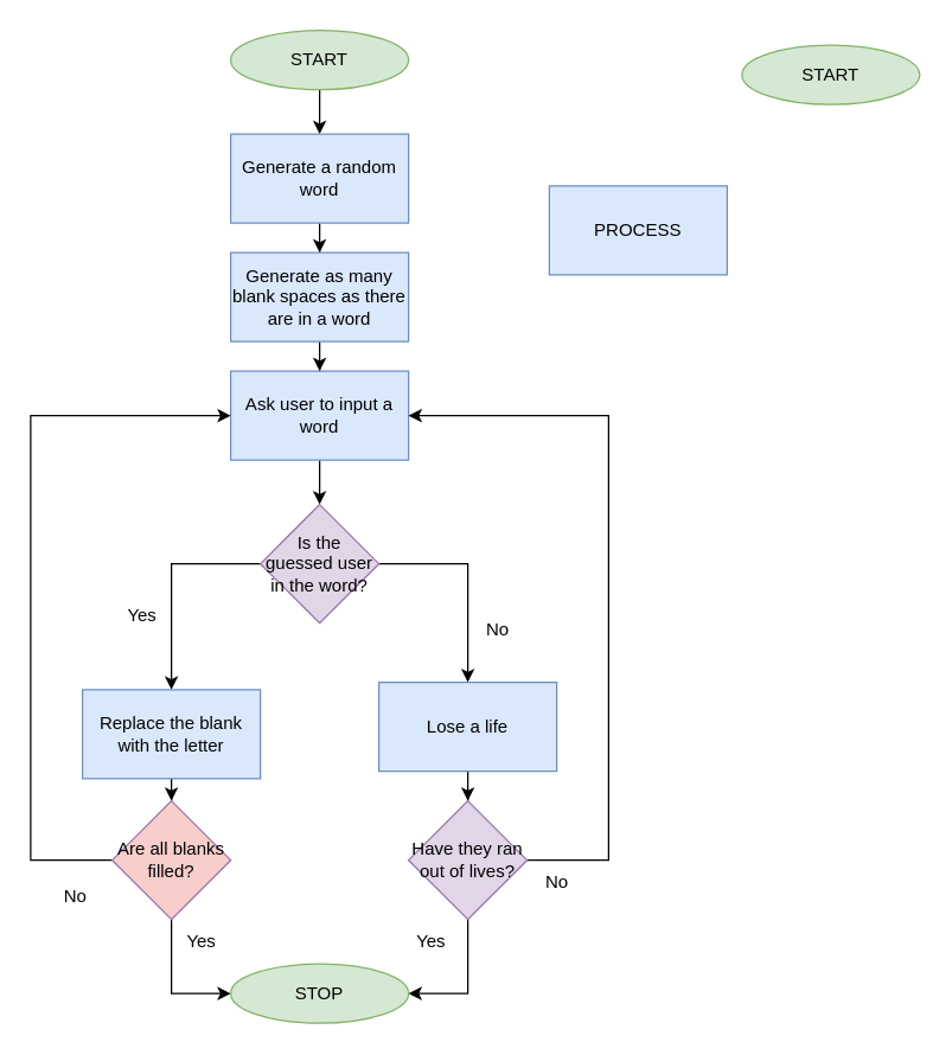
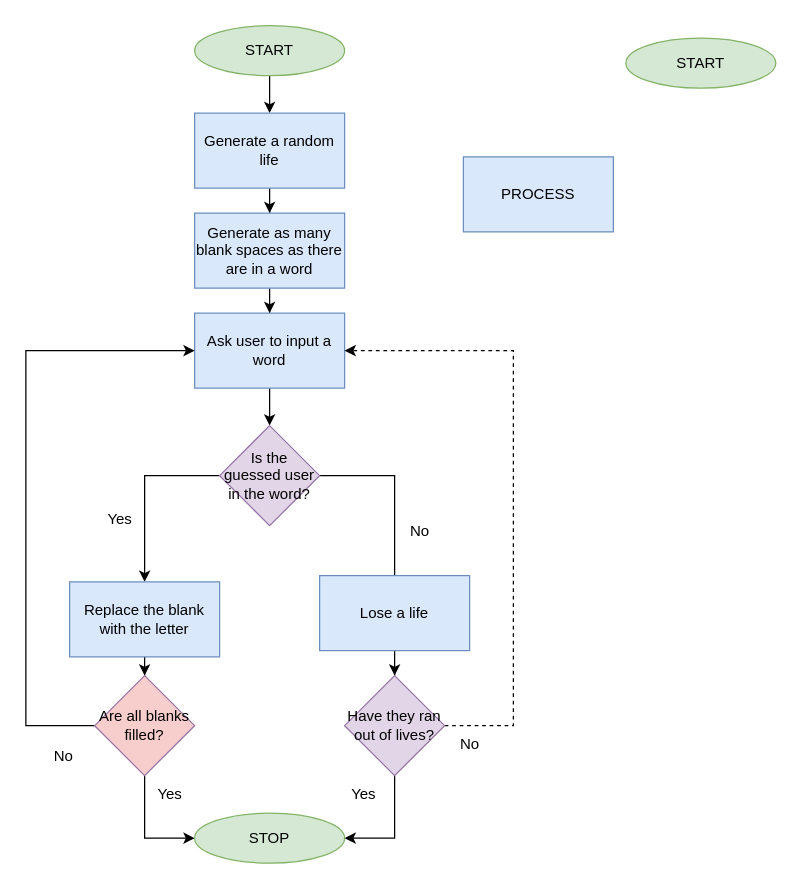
- <mxCell id="8" value="Generate a random word" style="rounded=0;whiteSpace=wrap;html=1;fillColor=#dae8fc;strokeColor=#6c8ebf;" vertex="1" parent="1"><mxGeometry x="155" y="90" width="120" height="60" as="geometry" /></mxCell>
+ <mxCell id="8" value="Generate a random life" style="rounded=0;whiteSpace=wrap;html=1;fillColor=#dae8fc;strokeColor=#6c8ebf;" vertex="1" parent="1"><mxGeometry x="155" y="90" width="120" height="60" as="geometry" /></mxCell>
- <mxCell id="23" style="edgeStyle=orthogonalEdgeStyle;rounded=0;orthogonalLoop=1;jettySize=auto;html=1;exitX=1;exitY=0.5;exitDx=0;exitDy=0;entryX=1;entryY=0.5;entryDx=0;entryDy=0;" edge="1" parent="1" source="24" target="12"><mxGeometry relative="1" as="geometry"><Array as="points"><mxPoint x="410" y="580" /><mxPoint x="410" y="280" /></Array></mxGeometry></mxCell>
+ <mxCell id="23" style="edgeStyle=orthogonalEdgeStyle;rounded=0;orthogonalLoop=1;jettySize=auto;html=1;exitX=1;exitY=0.5;exitDx=0;exitDy=0;entryX=1;entryY=0.5;entryDx=0;entryDy=0;dashed=1;" edge="1" parent="1" source="24" target="12"><mxGeometry relative="1" as="geometry"><Array as="points"><mxPoint x="410" y="580" /><mxPoint x="410" y="280" /></Array></mxGeometry></mxCell>
- <mxCell id="14" style="edgeStyle=orthogonalEdgeStyle;rounded=0;orthogonalLoop=1;jettySize=auto;html=1;exitX=1;exitY=0.5;exitDx=0;exitDy=0;entryX=0.5;entryY=0;entryDx=0;entryDy=0;" edge="1" parent="1" source="15" target="19"><mxGeometry relative="1" as="geometry" /></mxCell>
+ <mxCell id="14" style="edgeStyle=orthogonalEdgeStyle;rounded=0;orthogonalLoop=1;jettySize=auto;html=1;exitX=1;exitY=0.5;exitDx=0;exitDy=0;entryX=0.5;entryY=0;entryDx=0;entryDy=0;endArrow=none;" edge="1" parent="1" source="15" target="19"><mxGeometry relative="1" as="geometry" /></mxCell>
